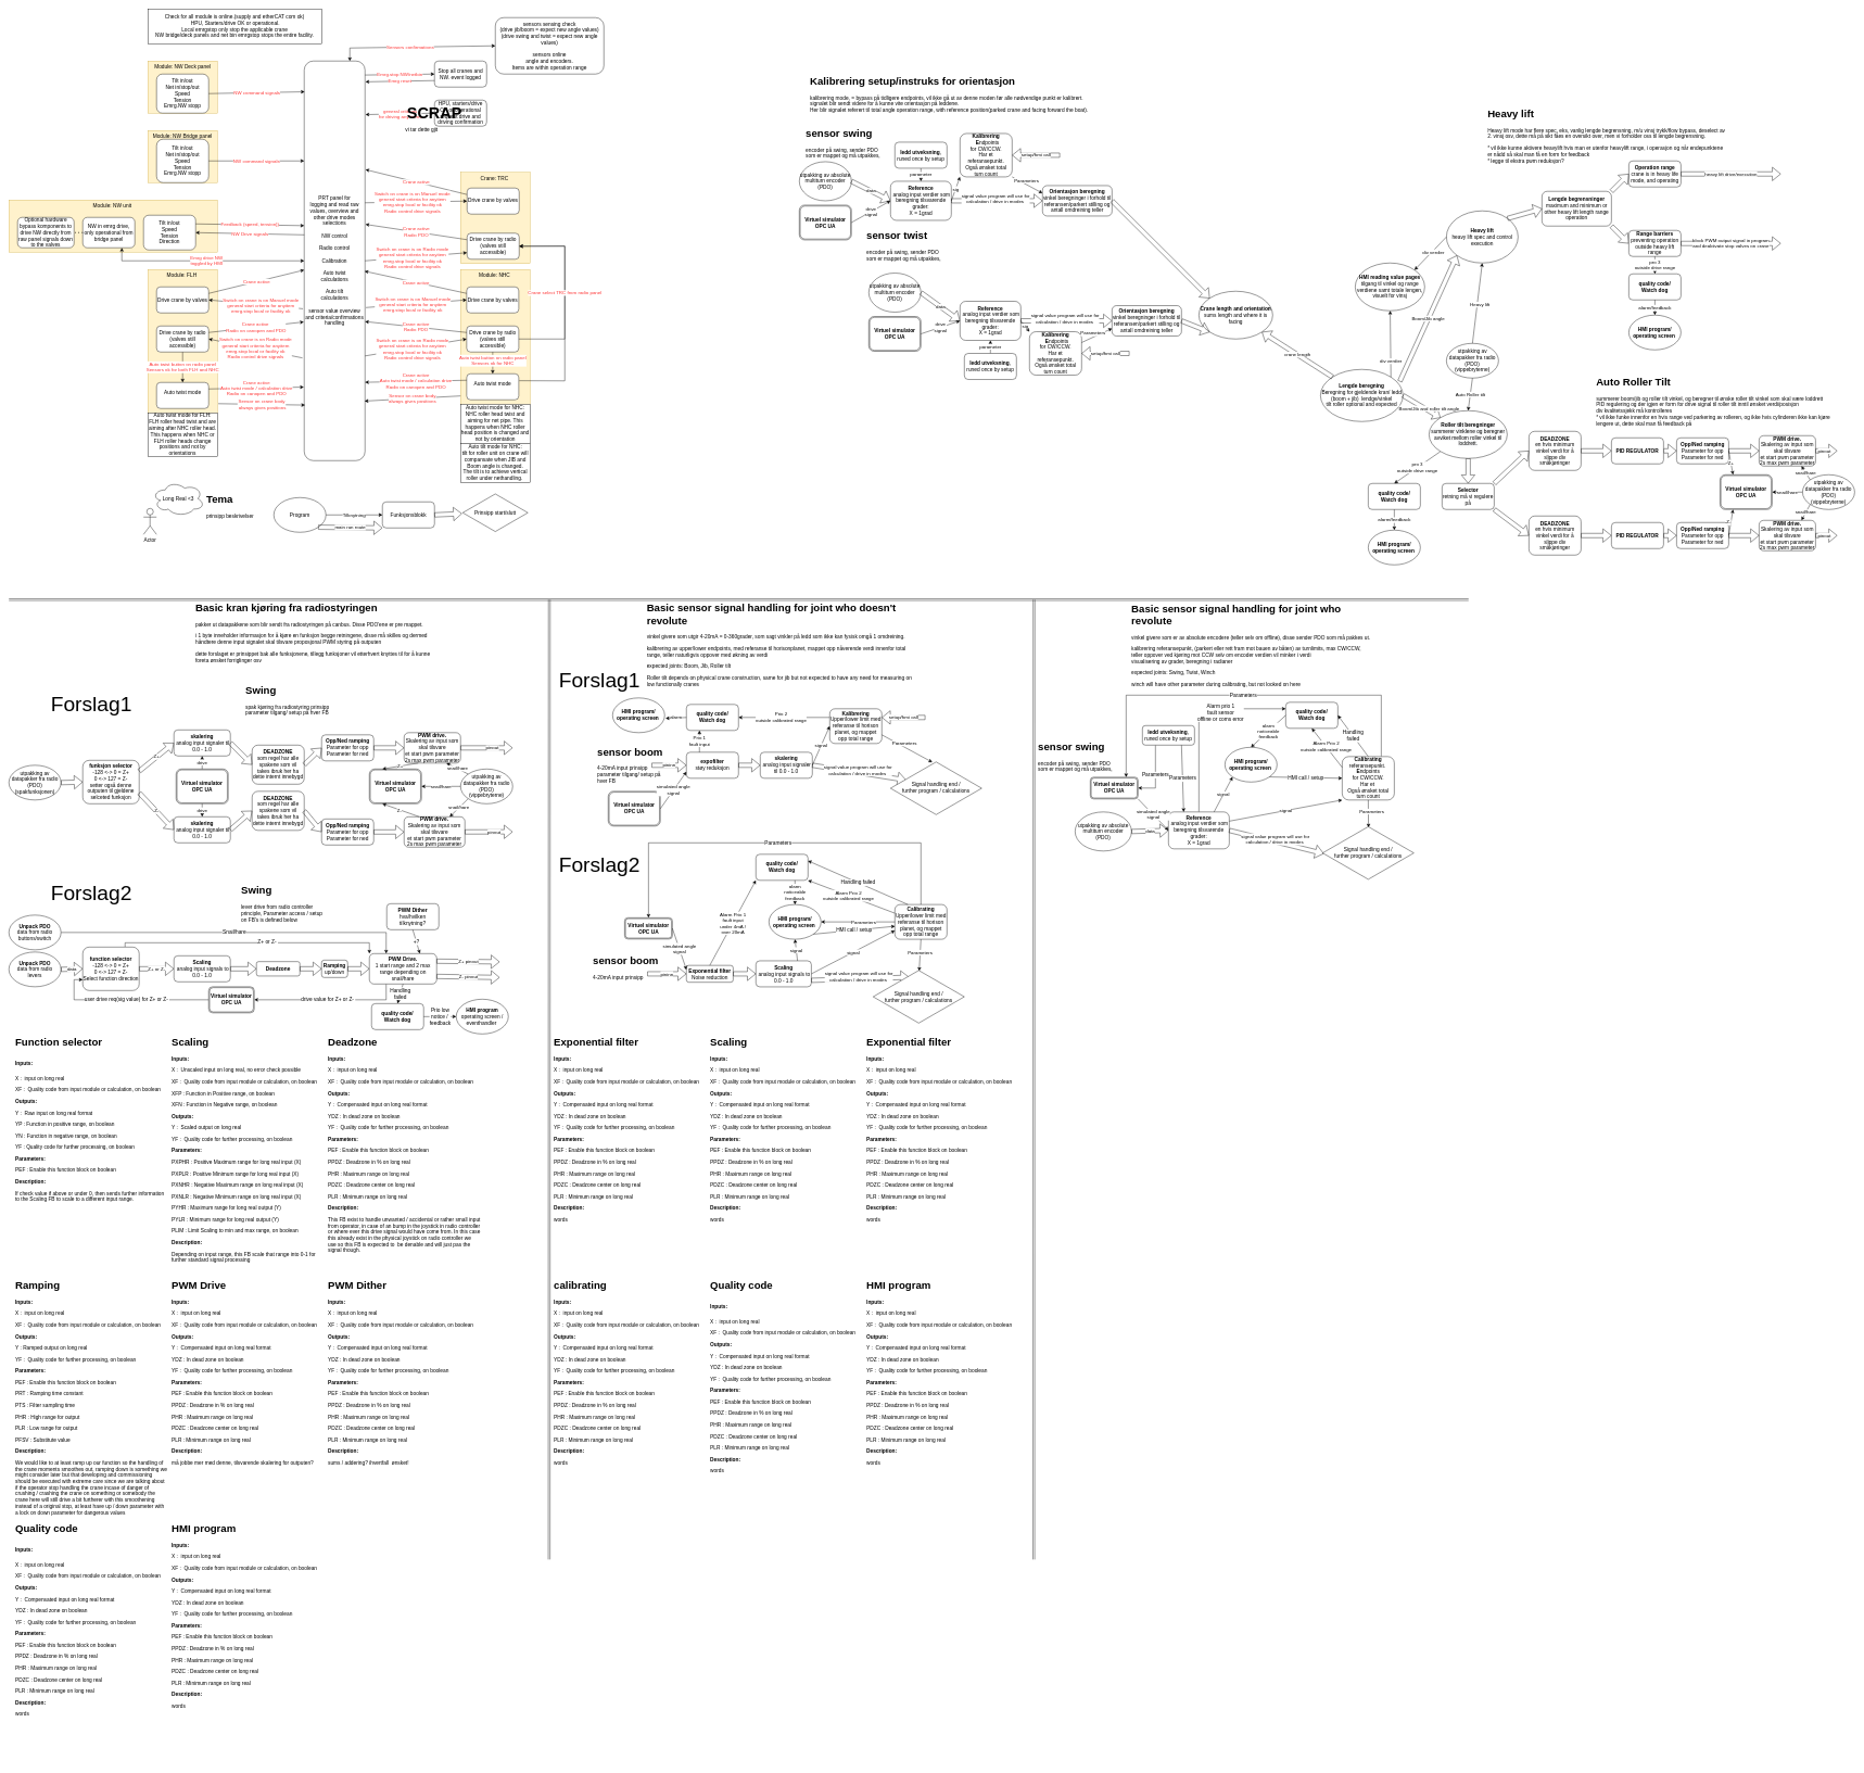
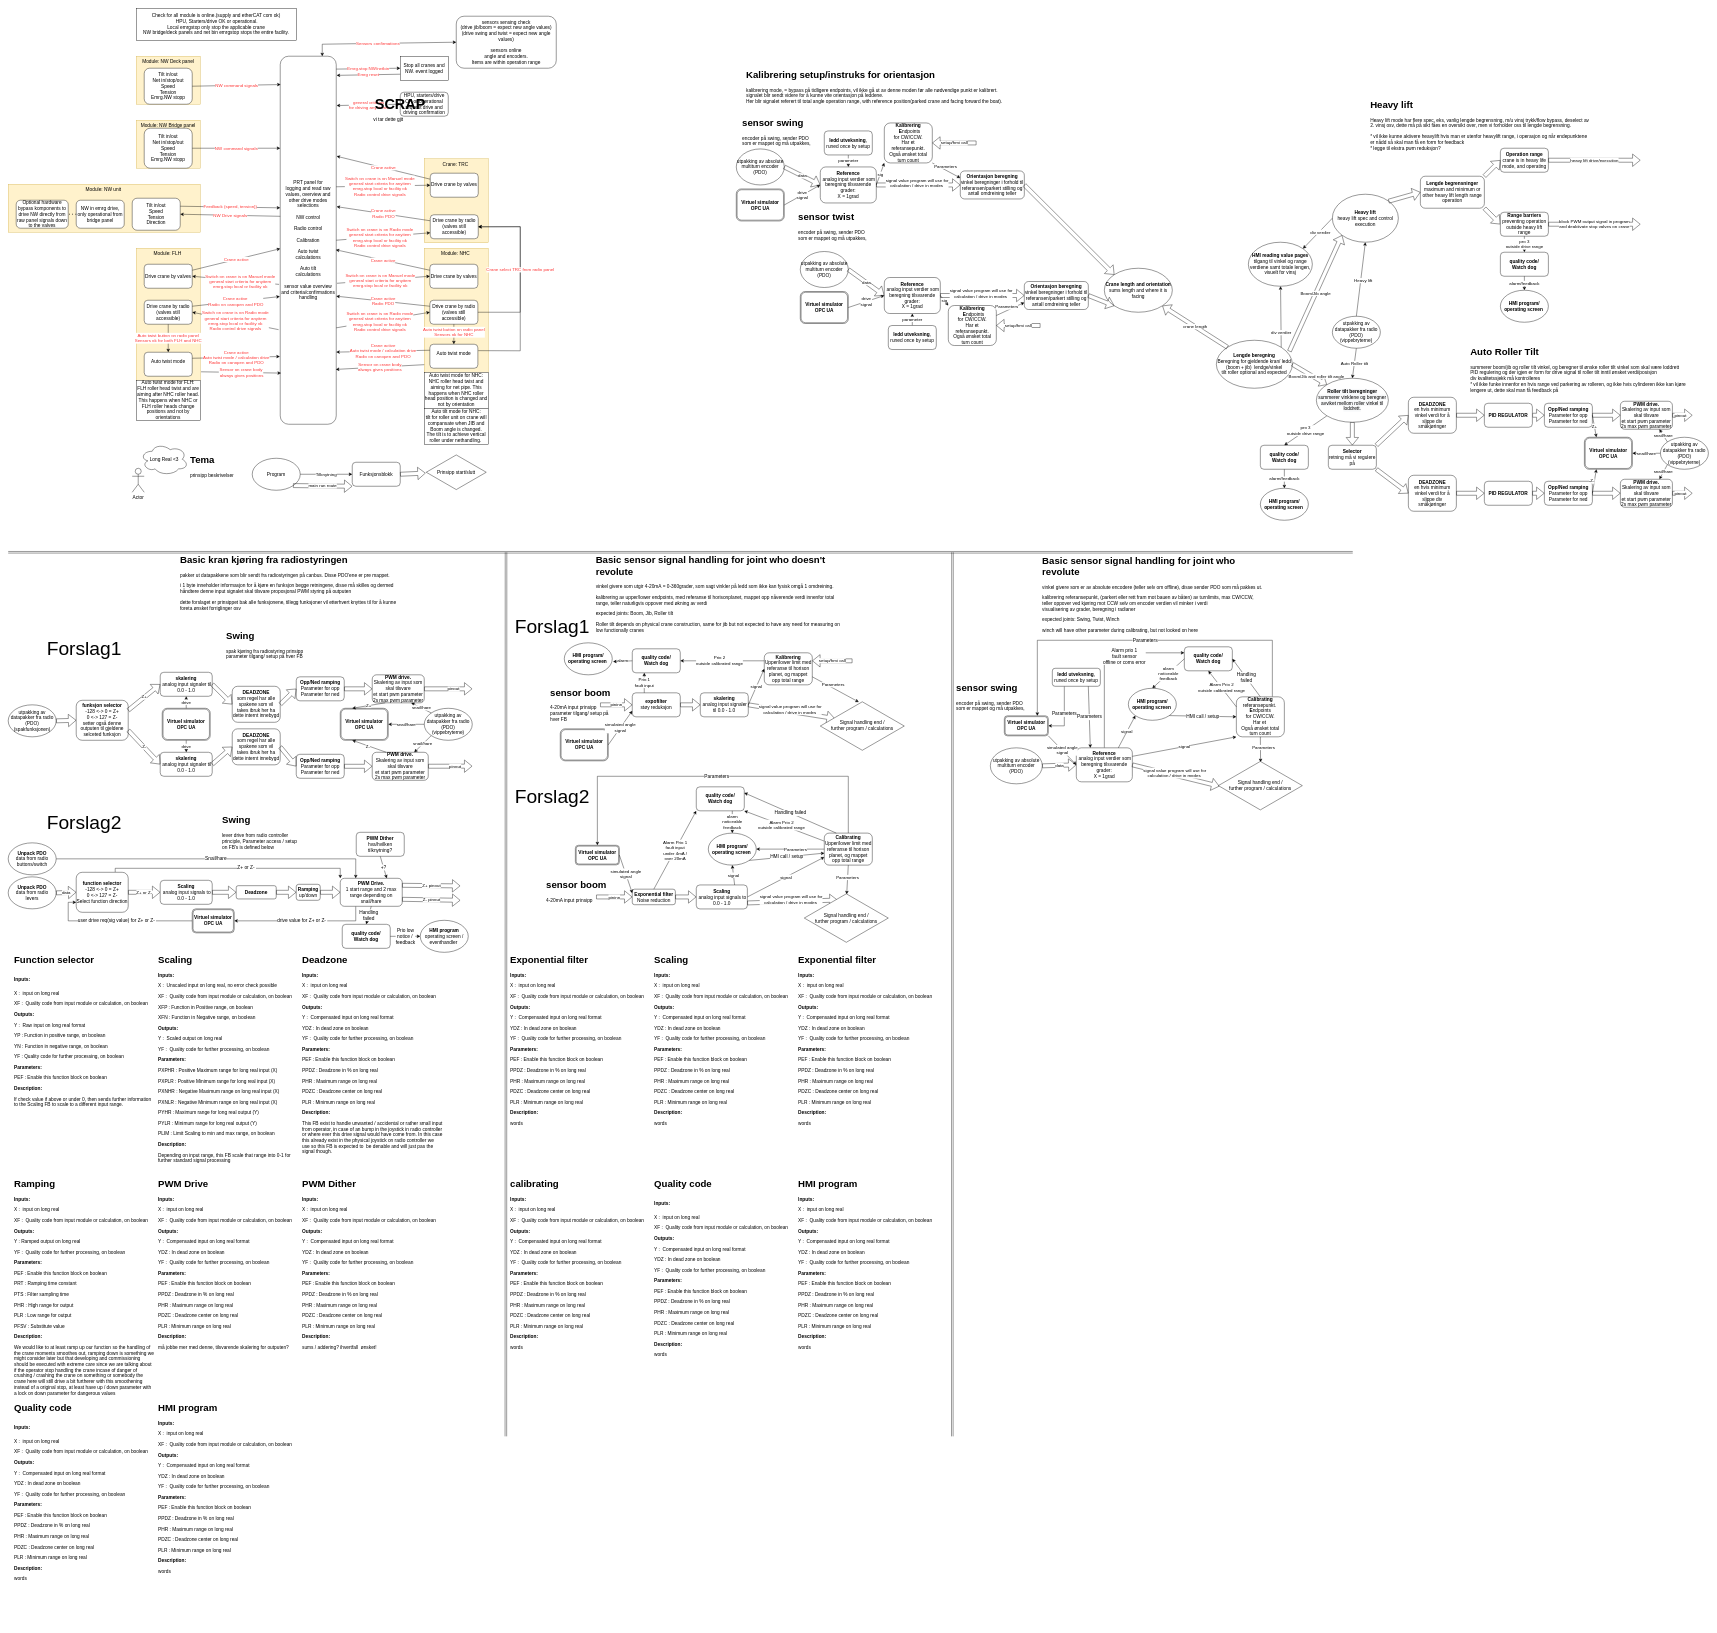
- <mxCell id="9" value="Stop all cranes and NW. event logged" style="rounded=1;whiteSpace=wrap;html=1;" parent="1" vertex="1"><mxGeometry x="1000" y="140" width="120" height="60" as="geometry" /></mxCell>
+ <mxCell id="9" value="Stop all cranes and NW. event logged" style="whiteSpace=wrap;html=1;rounded=0;" parent="1" vertex="1"><mxGeometry x="1000" y="140" width="120" height="60" as="geometry" /></mxCell>
- <mxCell id="10" value="&lt;font color=&quot;#ff3333&quot;&gt;Emrg drive NW&lt;br&gt;toggled by HMI&lt;/font&gt;" style="endArrow=classic;startArrow=classic;html=1;rounded=0;exitX=0;exitY=0.5;exitDx=0;exitDy=0;entryX=0.75;entryY=1;entryDx=0;entryDy=0;" parent="1" source="6" target="8" edge="1"><mxGeometry width="50" height="50" relative="1" as="geometry"><mxPoint x="740" y="119.56" as="sourcePoint" /><mxPoint x="250" y="570" as="targetPoint" /><Array as="points"><mxPoint x="280" y="600" /></Array></mxGeometry></mxCell>
